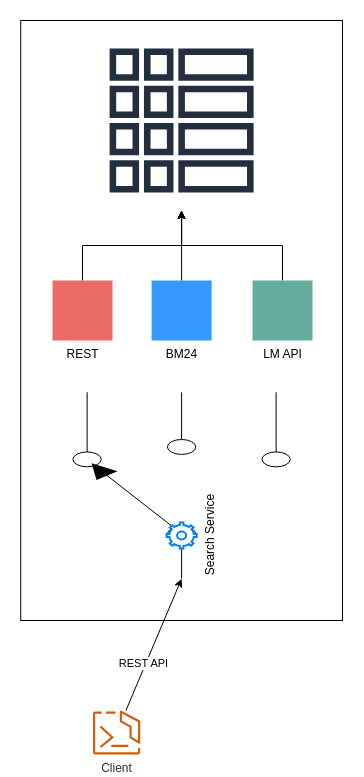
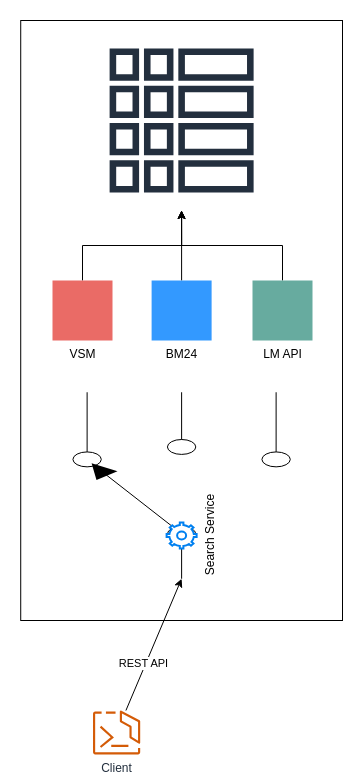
- <mxCell id="4" value="REST" style="shape=image;html=1;verticalAlign=top;verticalLabelPosition=bottom;labelBackgroundColor=#ffffff;imageAspect=0;aspect=fixed;image=https://cdn1.iconfinder.com/data/icons/software-engineering-and-video-gaming/512/477_Algorithm_design_method_model_process_Data_Science_Fabrication_Lab-128.png;imageBackground=#EA6B66;" parent="1" vertex="1"><mxGeometry x="52" y="280" width="60" height="60" as="geometry" /></mxCell>
+ <mxCell id="4" value="VSM" style="shape=image;html=1;verticalAlign=top;verticalLabelPosition=bottom;labelBackgroundColor=#ffffff;imageAspect=0;aspect=fixed;image=https://cdn1.iconfinder.com/data/icons/software-engineering-and-video-gaming/512/477_Algorithm_design_method_model_process_Data_Science_Fabrication_Lab-128.png;imageBackground=#EA6B66;" parent="1" vertex="1"><mxGeometry x="52" y="280" width="60" height="60" as="geometry" /></mxCell>
